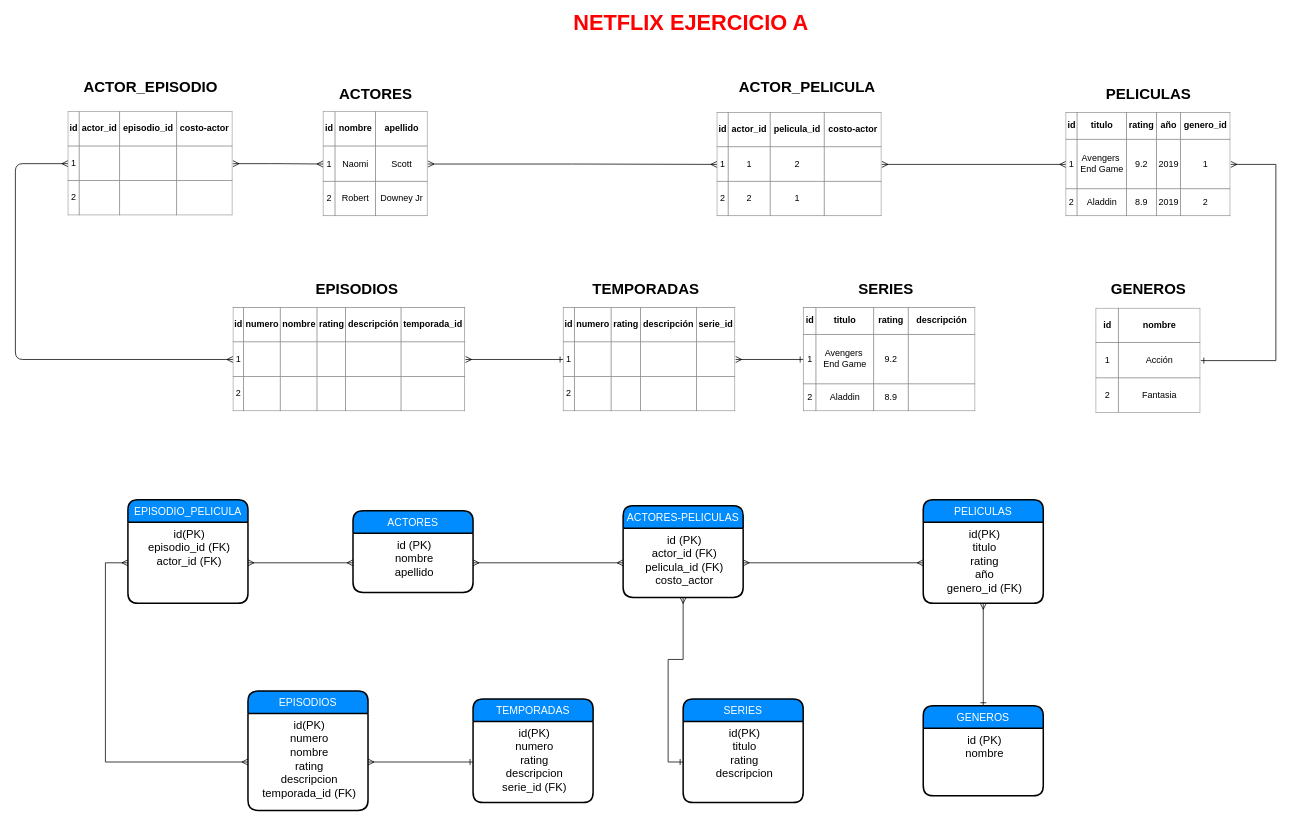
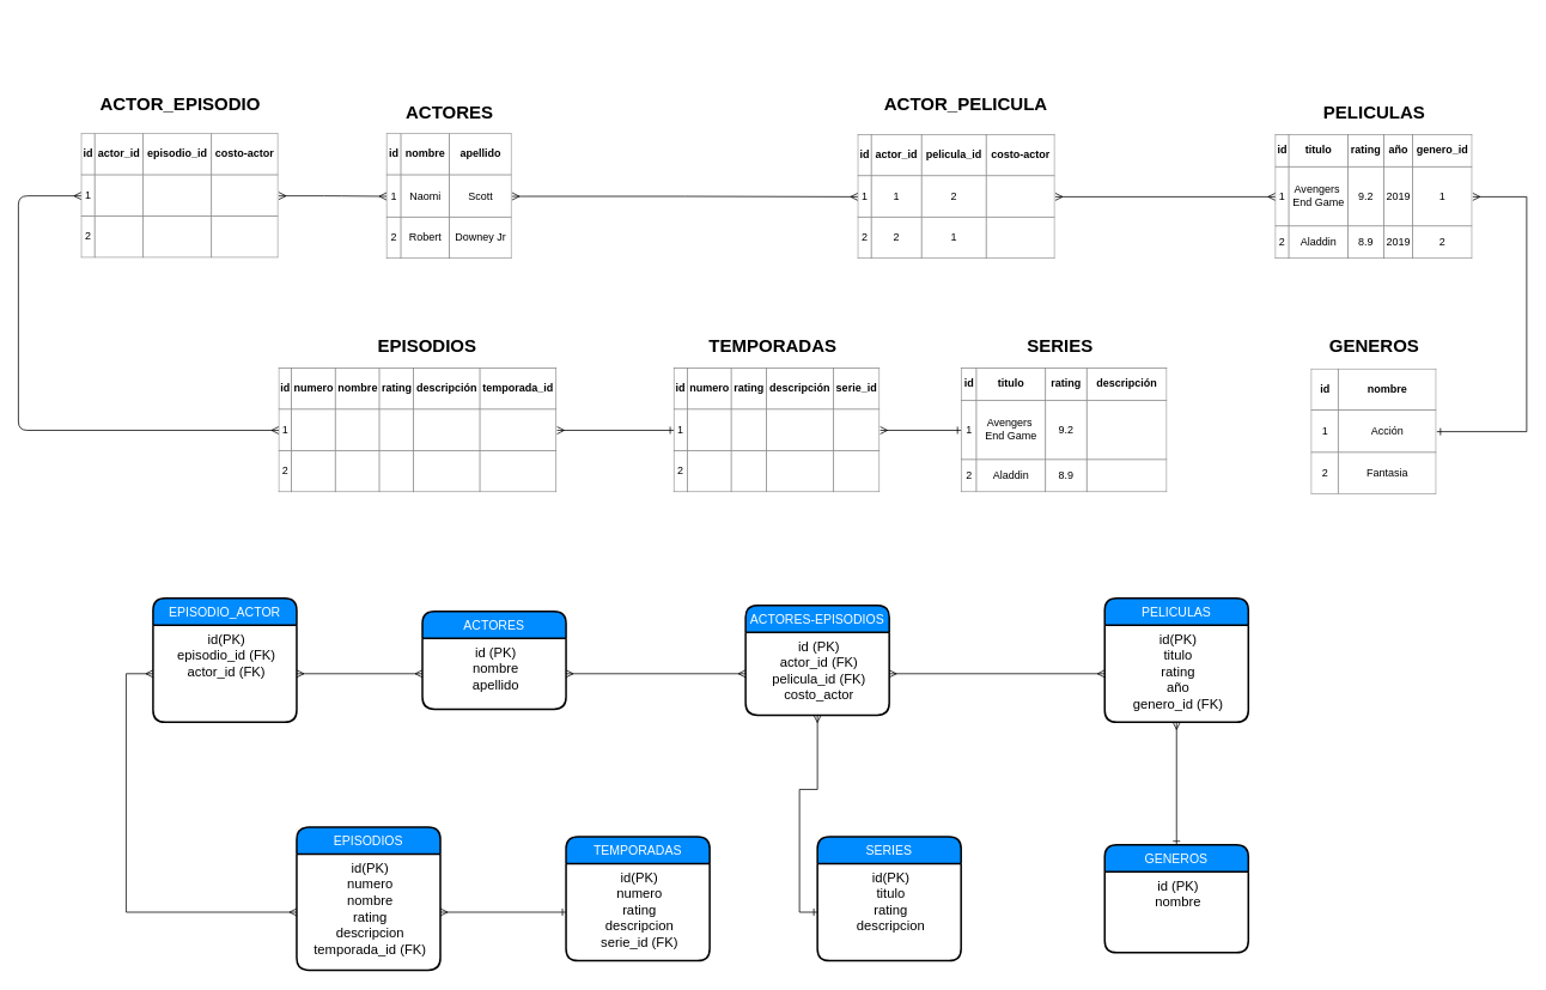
- <mxCell id="2" value="&lt;font style=&quot;font-size: 29px&quot;&gt;&lt;b&gt;NETFLIX EJERCICIO A&lt;/b&gt;&lt;/font&gt;" style="text;html=1;align=center;verticalAlign=middle;resizable=0;points=[];;autosize=1;fontColor=#FF0000;" vertex="1" parent="1"><mxGeometry x="755" y="20" width="330" height="20" as="geometry" /></mxCell>
- <mxCell id="42" value="EPISODIO_PELICULA" style="swimlane;childLayout=stackLayout;horizontal=1;startSize=30;horizontalStack=0;fillColor=#008cff;fontColor=#FFFFFF;rounded=1;fontSize=14;fontStyle=0;strokeWidth=2;resizeParent=0;resizeLast=1;shadow=0;dashed=0;align=center;glass=0;comic=0;" vertex="1" parent="1"><mxGeometry x="170" y="665.49" width="160" height="138" as="geometry" /></mxCell>
+ <mxCell id="42" value="EPISODIO_ACTOR" style="swimlane;childLayout=stackLayout;horizontal=1;startSize=30;horizontalStack=0;fillColor=#008cff;fontColor=#FFFFFF;rounded=1;fontSize=14;fontStyle=0;strokeWidth=2;resizeParent=0;resizeLast=1;shadow=0;dashed=0;align=center;glass=0;comic=0;" vertex="1" parent="1"><mxGeometry x="170" y="665.49" width="160" height="138" as="geometry" /></mxCell>
- <mxCell id="18" value="ACTORES-PELICULAS" style="swimlane;childLayout=stackLayout;horizontal=1;startSize=30;horizontalStack=0;fillColor=#008cff;fontColor=#FFFFFF;rounded=1;fontSize=14;fontStyle=0;strokeWidth=2;resizeParent=0;resizeLast=1;shadow=0;dashed=0;align=center;glass=0;comic=0;" vertex="1" parent="1"><mxGeometry x="830" y="673.33" width="160" height="122.33" as="geometry" /></mxCell>
+ <mxCell id="18" value="ACTORES-EPISODIOS" style="swimlane;childLayout=stackLayout;horizontal=1;startSize=30;horizontalStack=0;fillColor=#008cff;fontColor=#FFFFFF;rounded=1;fontSize=14;fontStyle=0;strokeWidth=2;resizeParent=0;resizeLast=1;shadow=0;dashed=0;align=center;glass=0;comic=0;" vertex="1" parent="1"><mxGeometry x="830" y="673.33" width="160" height="122.33" as="geometry" /></mxCell>
